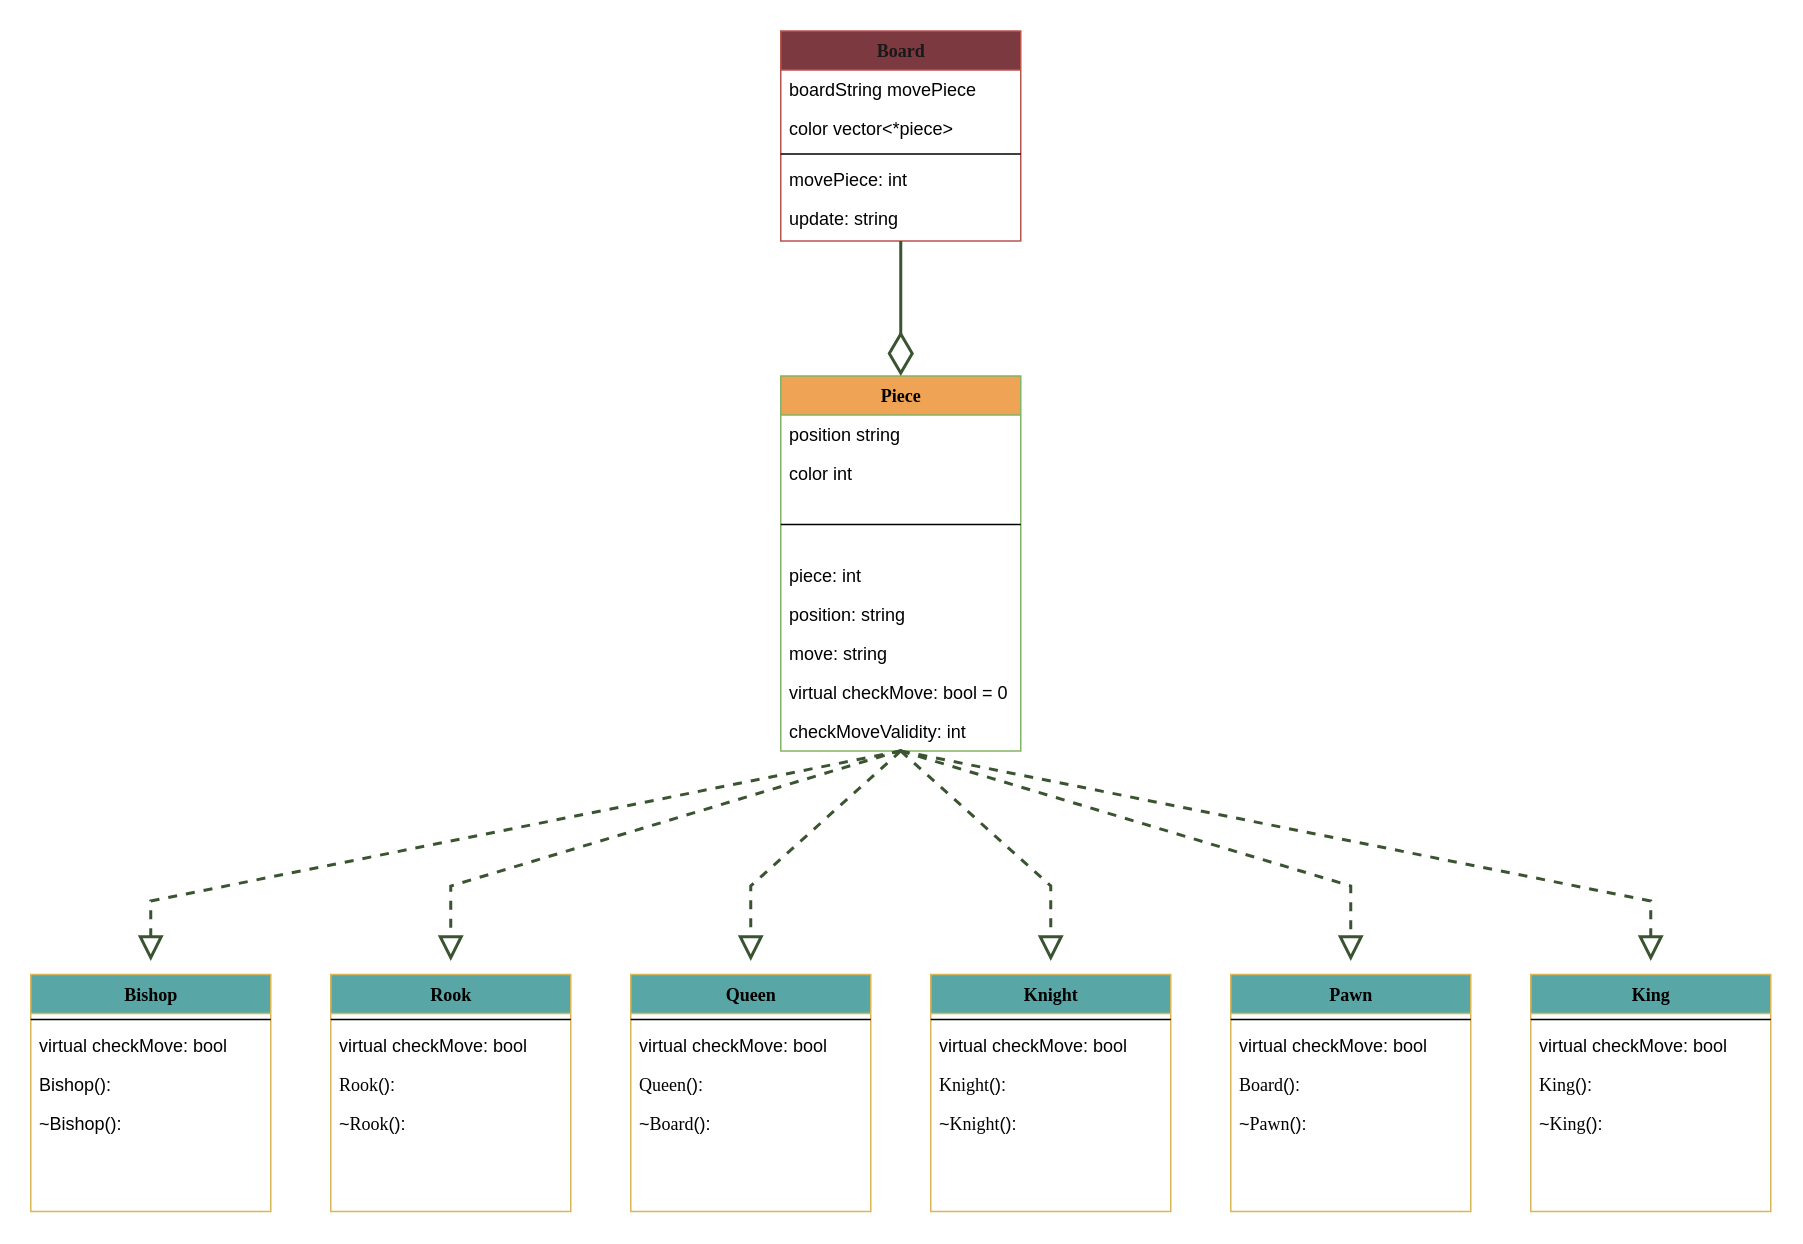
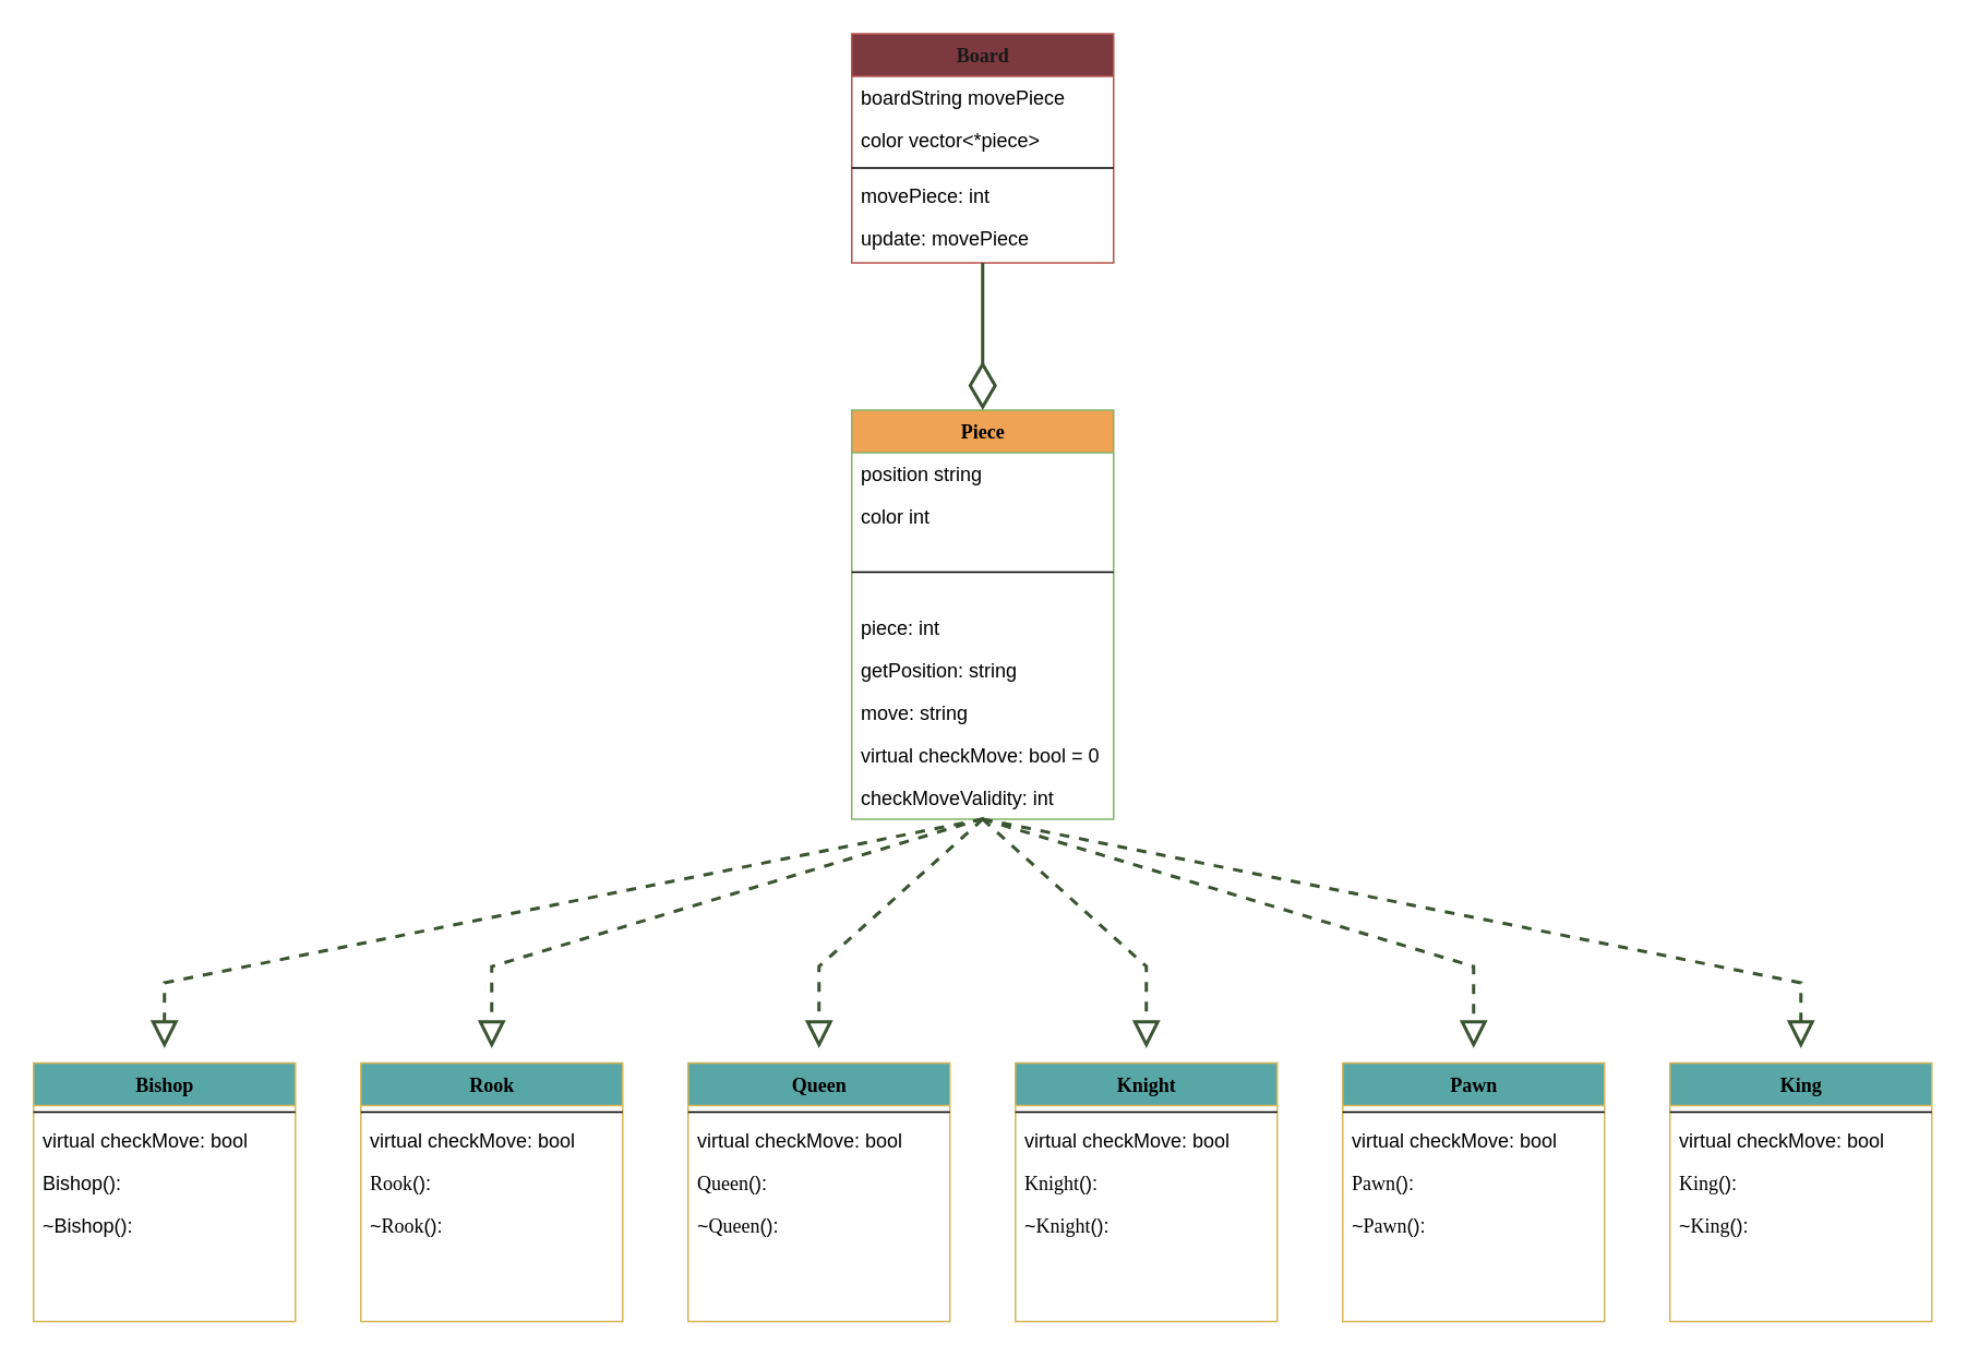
- <mxCell id="7" value="update: string" style="text;html=1;strokeColor=none;fillColor=none;align=left;verticalAlign=top;spacingLeft=4;spacingRight=4;whiteSpace=wrap;overflow=hidden;rotatable=0;points=[[0,0.5],[1,0.5]];portConstraint=eastwest;" parent="2" vertex="1"><mxGeometry y="112" width="160" height="26" as="geometry" /></mxCell>
+ <mxCell id="7" value="update: movePiece" style="text;html=1;strokeColor=none;fillColor=none;align=left;verticalAlign=top;spacingLeft=4;spacingRight=4;whiteSpace=wrap;overflow=hidden;rotatable=0;points=[[0,0.5],[1,0.5]];portConstraint=eastwest;" parent="2" vertex="1"><mxGeometry y="112" width="160" height="26" as="geometry" /></mxCell>
- <mxCell id="13" value="position: string" style="text;html=1;strokeColor=none;fillColor=none;align=left;verticalAlign=top;spacingLeft=4;spacingRight=4;whiteSpace=wrap;overflow=hidden;rotatable=0;points=[[0,0.5],[1,0.5]];portConstraint=eastwest;" parent="8" vertex="1"><mxGeometry y="146" width="160" height="26" as="geometry" /></mxCell>
+ <mxCell id="13" value="getPosition: string" style="text;html=1;strokeColor=none;fillColor=none;align=left;verticalAlign=top;spacingLeft=4;spacingRight=4;whiteSpace=wrap;overflow=hidden;rotatable=0;points=[[0,0.5],[1,0.5]];portConstraint=eastwest;" parent="8" vertex="1"><mxGeometry y="146" width="160" height="26" as="geometry" /></mxCell>
- <mxCell id="40" value="&lt;span style=&quot;font-family: Verdana; text-align: center;&quot;&gt;Board&lt;/span&gt;():" style="text;html=1;strokeColor=none;fillColor=none;align=left;verticalAlign=top;spacingLeft=4;spacingRight=4;whiteSpace=wrap;overflow=hidden;rotatable=0;points=[[0,0.5],[1,0.5]];portConstraint=eastwest;" parent="37" vertex="1"><mxGeometry y="60" width="160" height="26" as="geometry" /></mxCell>
+ <mxCell id="40" value="&lt;span style=&quot;font-family: Verdana; text-align: center;&quot;&gt;Pawn&lt;/span&gt;():" style="text;html=1;strokeColor=none;fillColor=none;align=left;verticalAlign=top;spacingLeft=4;spacingRight=4;whiteSpace=wrap;overflow=hidden;rotatable=0;points=[[0,0.5],[1,0.5]];portConstraint=eastwest;" parent="37" vertex="1"><mxGeometry y="60" width="160" height="26" as="geometry" /></mxCell>
- <mxCell id="31" value="~&lt;span style=&quot;font-family: Verdana; text-align: center;&quot;&gt;Board&lt;/span&gt;():" style="text;html=1;strokeColor=none;fillColor=none;align=left;verticalAlign=top;spacingLeft=4;spacingRight=4;whiteSpace=wrap;overflow=hidden;rotatable=0;points=[[0,0.5],[1,0.5]];portConstraint=eastwest;" parent="27" vertex="1"><mxGeometry y="86" width="160" height="26" as="geometry" /></mxCell>
+ <mxCell id="31" value="~&lt;span style=&quot;font-family: Verdana; text-align: center;&quot;&gt;Queen&lt;/span&gt;():" style="text;html=1;strokeColor=none;fillColor=none;align=left;verticalAlign=top;spacingLeft=4;spacingRight=4;whiteSpace=wrap;overflow=hidden;rotatable=0;points=[[0,0.5],[1,0.5]];portConstraint=eastwest;" parent="27" vertex="1"><mxGeometry y="86" width="160" height="26" as="geometry" /></mxCell>
